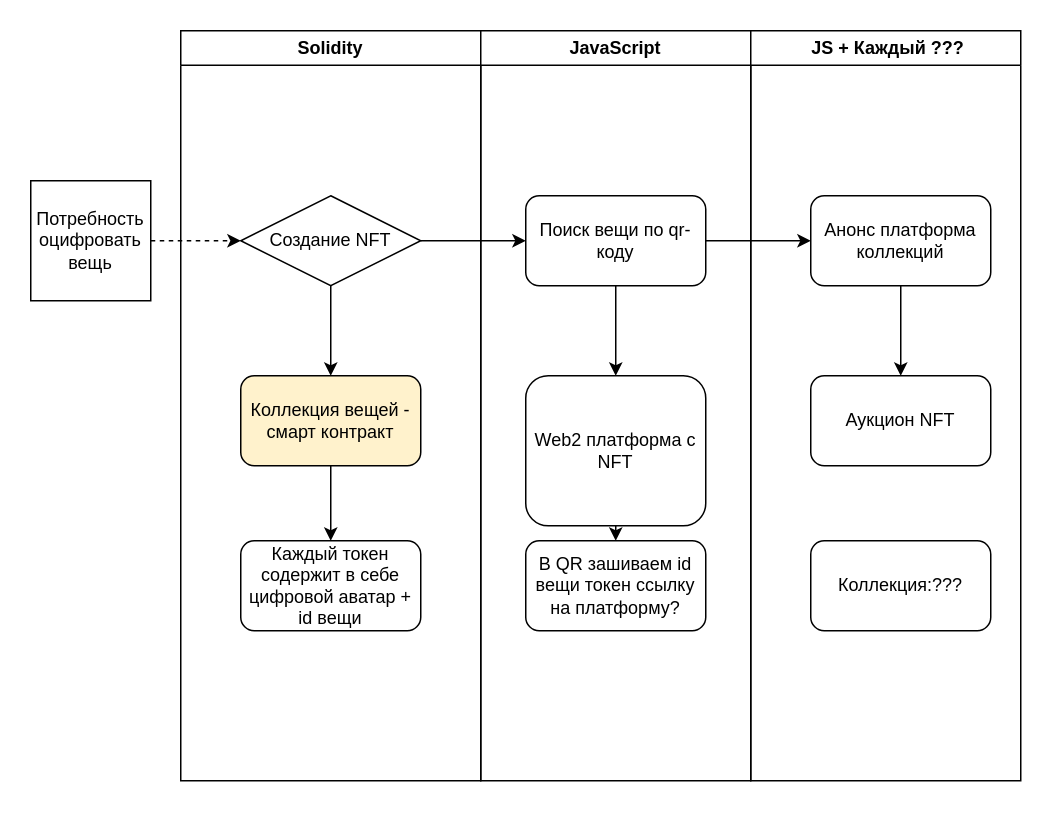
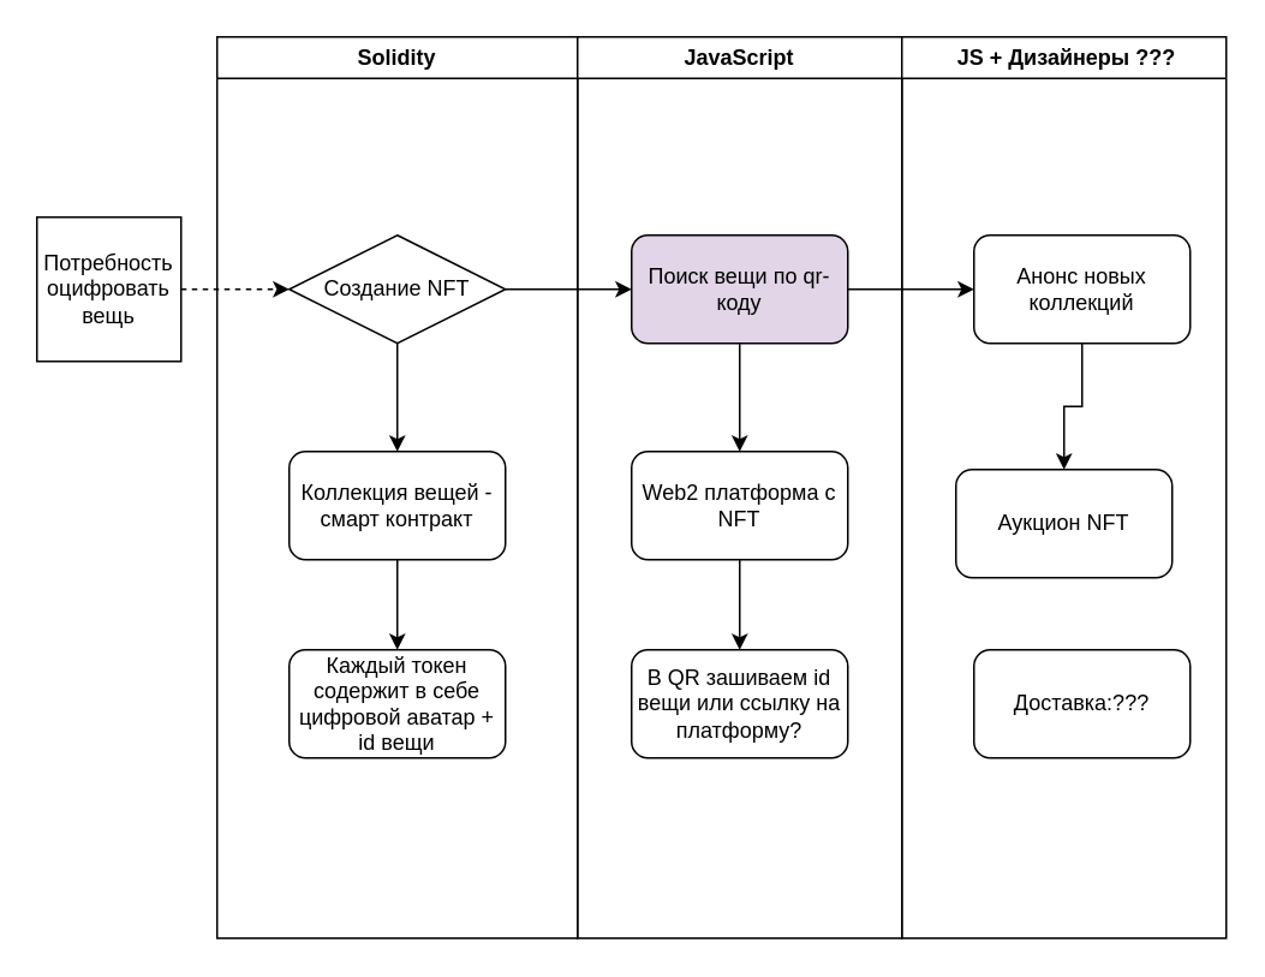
- <mxCell id="22" value="&amp;nbsp;JS + Каждый ???" style="swimlane;whiteSpace=wrap;html=1;" vertex="1" parent="1"><mxGeometry x="500" y="20" width="180" height="500" as="geometry" /></mxCell>
+ <mxCell id="22" value="&amp;nbsp;JS + Дизайнеры ???" style="swimlane;whiteSpace=wrap;html=1;" vertex="1" parent="1"><mxGeometry x="500" y="20" width="180" height="500" as="geometry" /></mxCell>
- <mxCell id="12" value="Поиск вещи по qr-коду" style="rounded=1;whiteSpace=wrap;html=1;" vertex="1" parent="1"><mxGeometry x="350" y="130" width="120" height="60" as="geometry" /></mxCell>
+ <mxCell id="12" value="Поиск вещи по qr-коду" style="rounded=1;whiteSpace=wrap;html=1;fillColor=#e1d5e7;" vertex="1" parent="1"><mxGeometry x="350" y="130" width="120" height="60" as="geometry" /></mxCell>
- <mxCell id="17" value="Анонс платформа коллекций" style="rounded=1;whiteSpace=wrap;html=1;" vertex="1" parent="1"><mxGeometry x="540" y="130" width="120" height="60" as="geometry" /></mxCell>
+ <mxCell id="17" value="Анонс новых коллекций" style="rounded=1;whiteSpace=wrap;html=1;" vertex="1" parent="1"><mxGeometry x="540" y="130" width="120" height="60" as="geometry" /></mxCell>
- <mxCell id="8" value="Коллекция вещей - смарт контракт" style="rounded=1;whiteSpace=wrap;html=1;fillColor=#fff2cc;" vertex="1" parent="1"><mxGeometry x="160" y="250" width="120" height="60" as="geometry" /></mxCell>
+ <mxCell id="8" value="Коллекция вещей - смарт контракт" style="rounded=1;whiteSpace=wrap;html=1;" vertex="1" parent="1"><mxGeometry x="160" y="250" width="120" height="60" as="geometry" /></mxCell>
- <mxCell id="18" value="Аукцион NFT" style="rounded=1;whiteSpace=wrap;html=1;" vertex="1" parent="1"><mxGeometry x="540" y="250" width="120" height="60" as="geometry" /></mxCell>
+ <mxCell id="18" value="Аукцион NFT" style="rounded=1;whiteSpace=wrap;html=1;" vertex="1" parent="1"><mxGeometry x="530" y="260" width="120" height="60" as="geometry" /></mxCell>
- <mxCell id="14" value="Web2 платформа с NFT" style="rounded=1;whiteSpace=wrap;html=1;" vertex="1" parent="1"><mxGeometry x="350" y="250" width="120" height="100" as="geometry" /></mxCell>
+ <mxCell id="14" value="Web2 платформа с NFT" style="rounded=1;whiteSpace=wrap;html=1;" vertex="1" parent="1"><mxGeometry x="350" y="250" width="120" height="60" as="geometry" /></mxCell>
- <mxCell id="15" value="В QR зашиваем id вещи токен ссылку на платформу?" style="rounded=1;whiteSpace=wrap;html=1;" vertex="1" parent="1"><mxGeometry x="350" y="360" width="120" height="60" as="geometry" /></mxCell>
+ <mxCell id="15" value="В QR зашиваем id вещи или ссылку на платформу?" style="rounded=1;whiteSpace=wrap;html=1;" vertex="1" parent="1"><mxGeometry x="350" y="360" width="120" height="60" as="geometry" /></mxCell>
- <mxCell id="19" value="Коллекция:???" style="rounded=1;whiteSpace=wrap;html=1;" vertex="1" parent="1"><mxGeometry x="540" y="360" width="120" height="60" as="geometry" /></mxCell>
+ <mxCell id="19" value="Доставка:???" style="rounded=1;whiteSpace=wrap;html=1;" vertex="1" parent="1"><mxGeometry x="540" y="360" width="120" height="60" as="geometry" /></mxCell>
